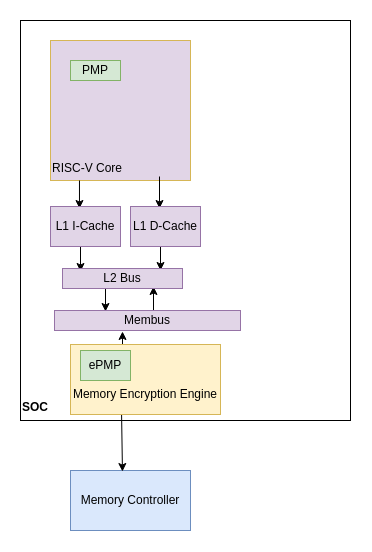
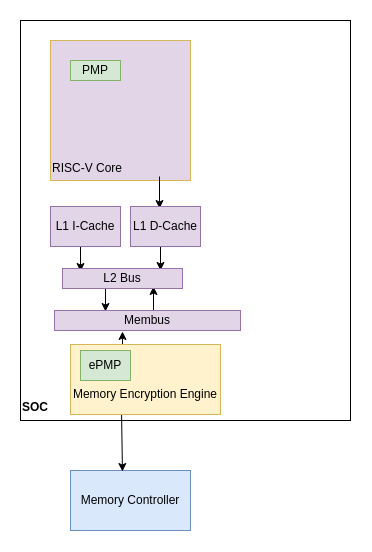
- <mxCell id="6" value="" style="endArrow=classic;html=1;rounded=0;entryX=0.414;entryY=0.05;entryDx=0;entryDy=0;entryPerimeter=0;exitX=0.207;exitY=1;exitDx=0;exitDy=0;exitPerimeter=0;" parent="1" source="3" target="10" edge="1"><mxGeometry width="50" height="50" relative="1" as="geometry"><mxPoint x="74.286" y="180" as="sourcePoint" /><mxPoint x="70" y="120" as="targetPoint" /></mxGeometry></mxCell>
